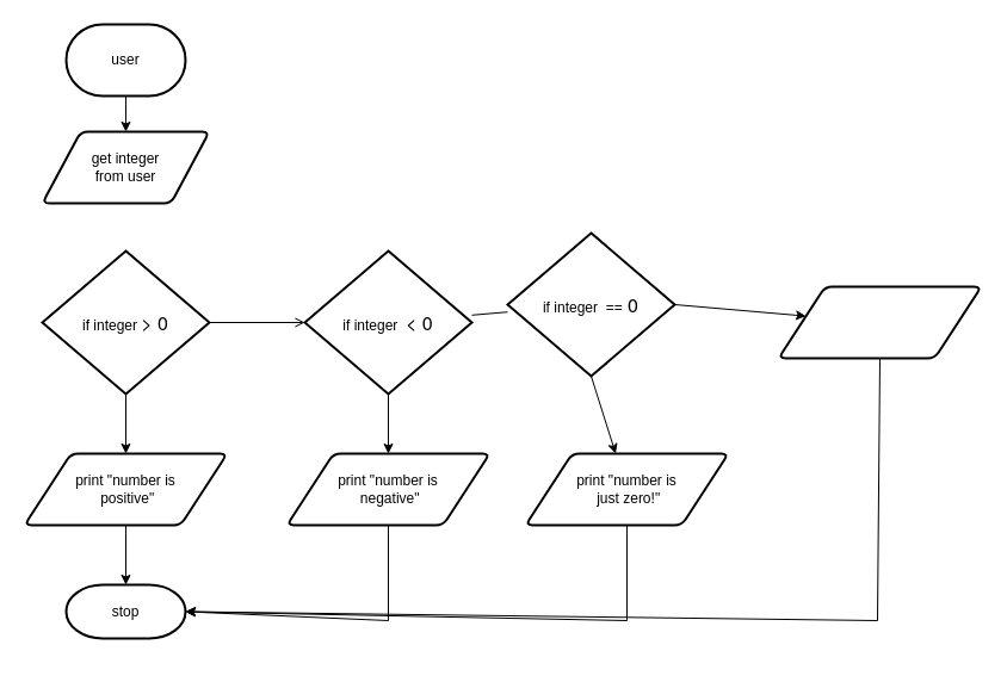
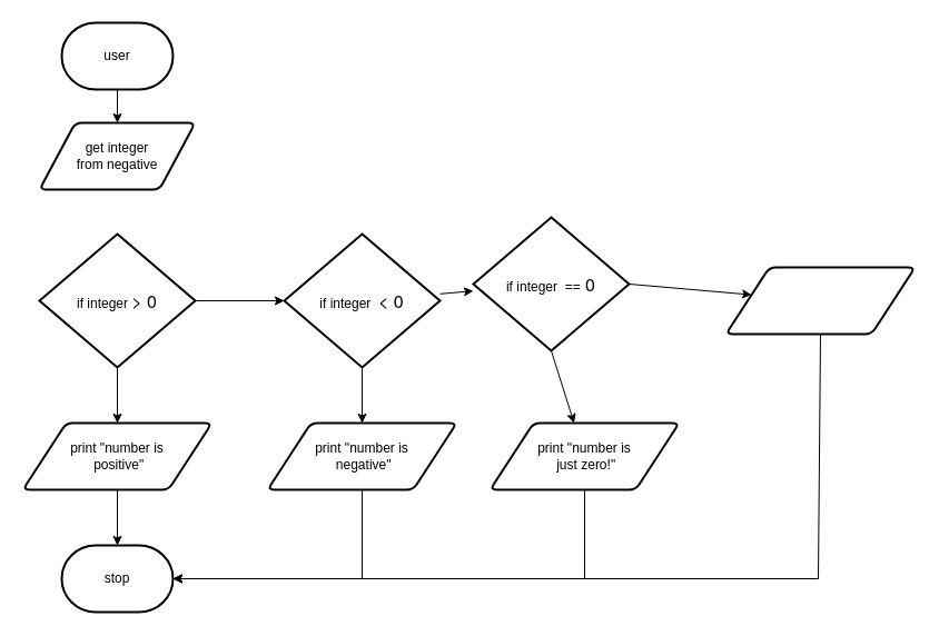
- <mxCell id="4" value="get integer&lt;br&gt;&amp;nbsp;from user&amp;nbsp;" style="shape=parallelogram;html=1;strokeWidth=2;perimeter=parallelogramPerimeter;whiteSpace=wrap;rounded=1;arcSize=12;size=0.23;" vertex="1" parent="1"><mxGeometry x="35" y="110" width="140" height="60" as="geometry" /></mxCell>
+ <mxCell id="4" value="get integer&lt;br&gt;&amp;nbsp;from negative&amp;nbsp;" style="shape=parallelogram;html=1;strokeWidth=2;perimeter=parallelogramPerimeter;whiteSpace=wrap;rounded=1;arcSize=12;size=0.23;" vertex="1" parent="1"><mxGeometry x="35" y="110" width="140" height="60" as="geometry" /></mxCell>
- <mxCell id="10" style="edgeStyle=none;html=1;fontColor=#FFFFFF;endArrow=none;" edge="1" parent="1" source="12" target="17"><mxGeometry relative="1" as="geometry" /></mxCell>
+ <mxCell id="10" style="edgeStyle=none;html=1;fontColor=#FFFFFF;" edge="1" parent="1" source="12" target="17"><mxGeometry relative="1" as="geometry" /></mxCell>
- <mxCell id="6" style="edgeStyle=none;html=1;exitX=1;exitY=0.5;exitDx=0;exitDy=0;exitPerimeter=0;fontColor=#FFFFFF;endArrow=open;" edge="1" parent="1" source="7" target="12"><mxGeometry relative="1" as="geometry" /></mxCell>
+ <mxCell id="6" style="edgeStyle=none;html=1;exitX=1;exitY=0.5;exitDx=0;exitDy=0;exitPerimeter=0;fontColor=#FFFFFF;" edge="1" parent="1" source="7" target="12"><mxGeometry relative="1" as="geometry" /></mxCell>
- <mxCell id="22" value="stop" style="strokeWidth=2;html=1;shape=mxgraph.flowchart.terminator;whiteSpace=wrap;" vertex="1" parent="1"><mxGeometry x="55" y="490" width="100" height="45" as="geometry" /></mxCell>
+ <mxCell id="22" value="stop" style="strokeWidth=2;html=1;shape=mxgraph.flowchart.terminator;whiteSpace=wrap;" vertex="1" parent="1"><mxGeometry x="55" y="490" width="100" height="60" as="geometry" /></mxCell>
